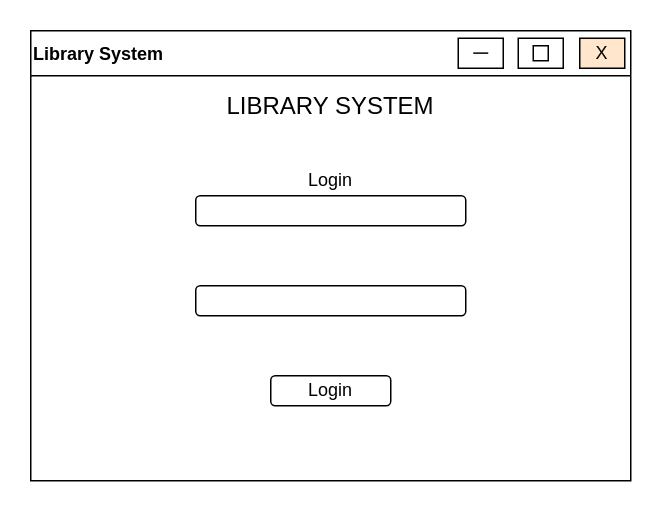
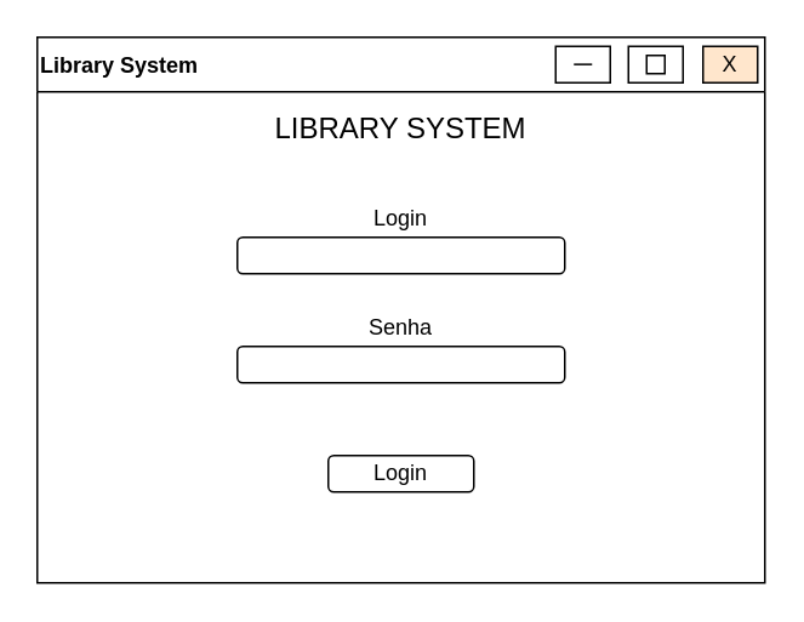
+ <mxCell id="4" value="Senha" style="text;html=1;align=center;verticalAlign=middle;whiteSpace=wrap;rounded=0;movable=1;resizable=1;rotatable=1;deletable=1;editable=1;locked=0;connectable=1;" vertex="1" parent="2"><mxGeometry x="170" y="150" width="60" height="20" as="geometry" /></mxCell>
